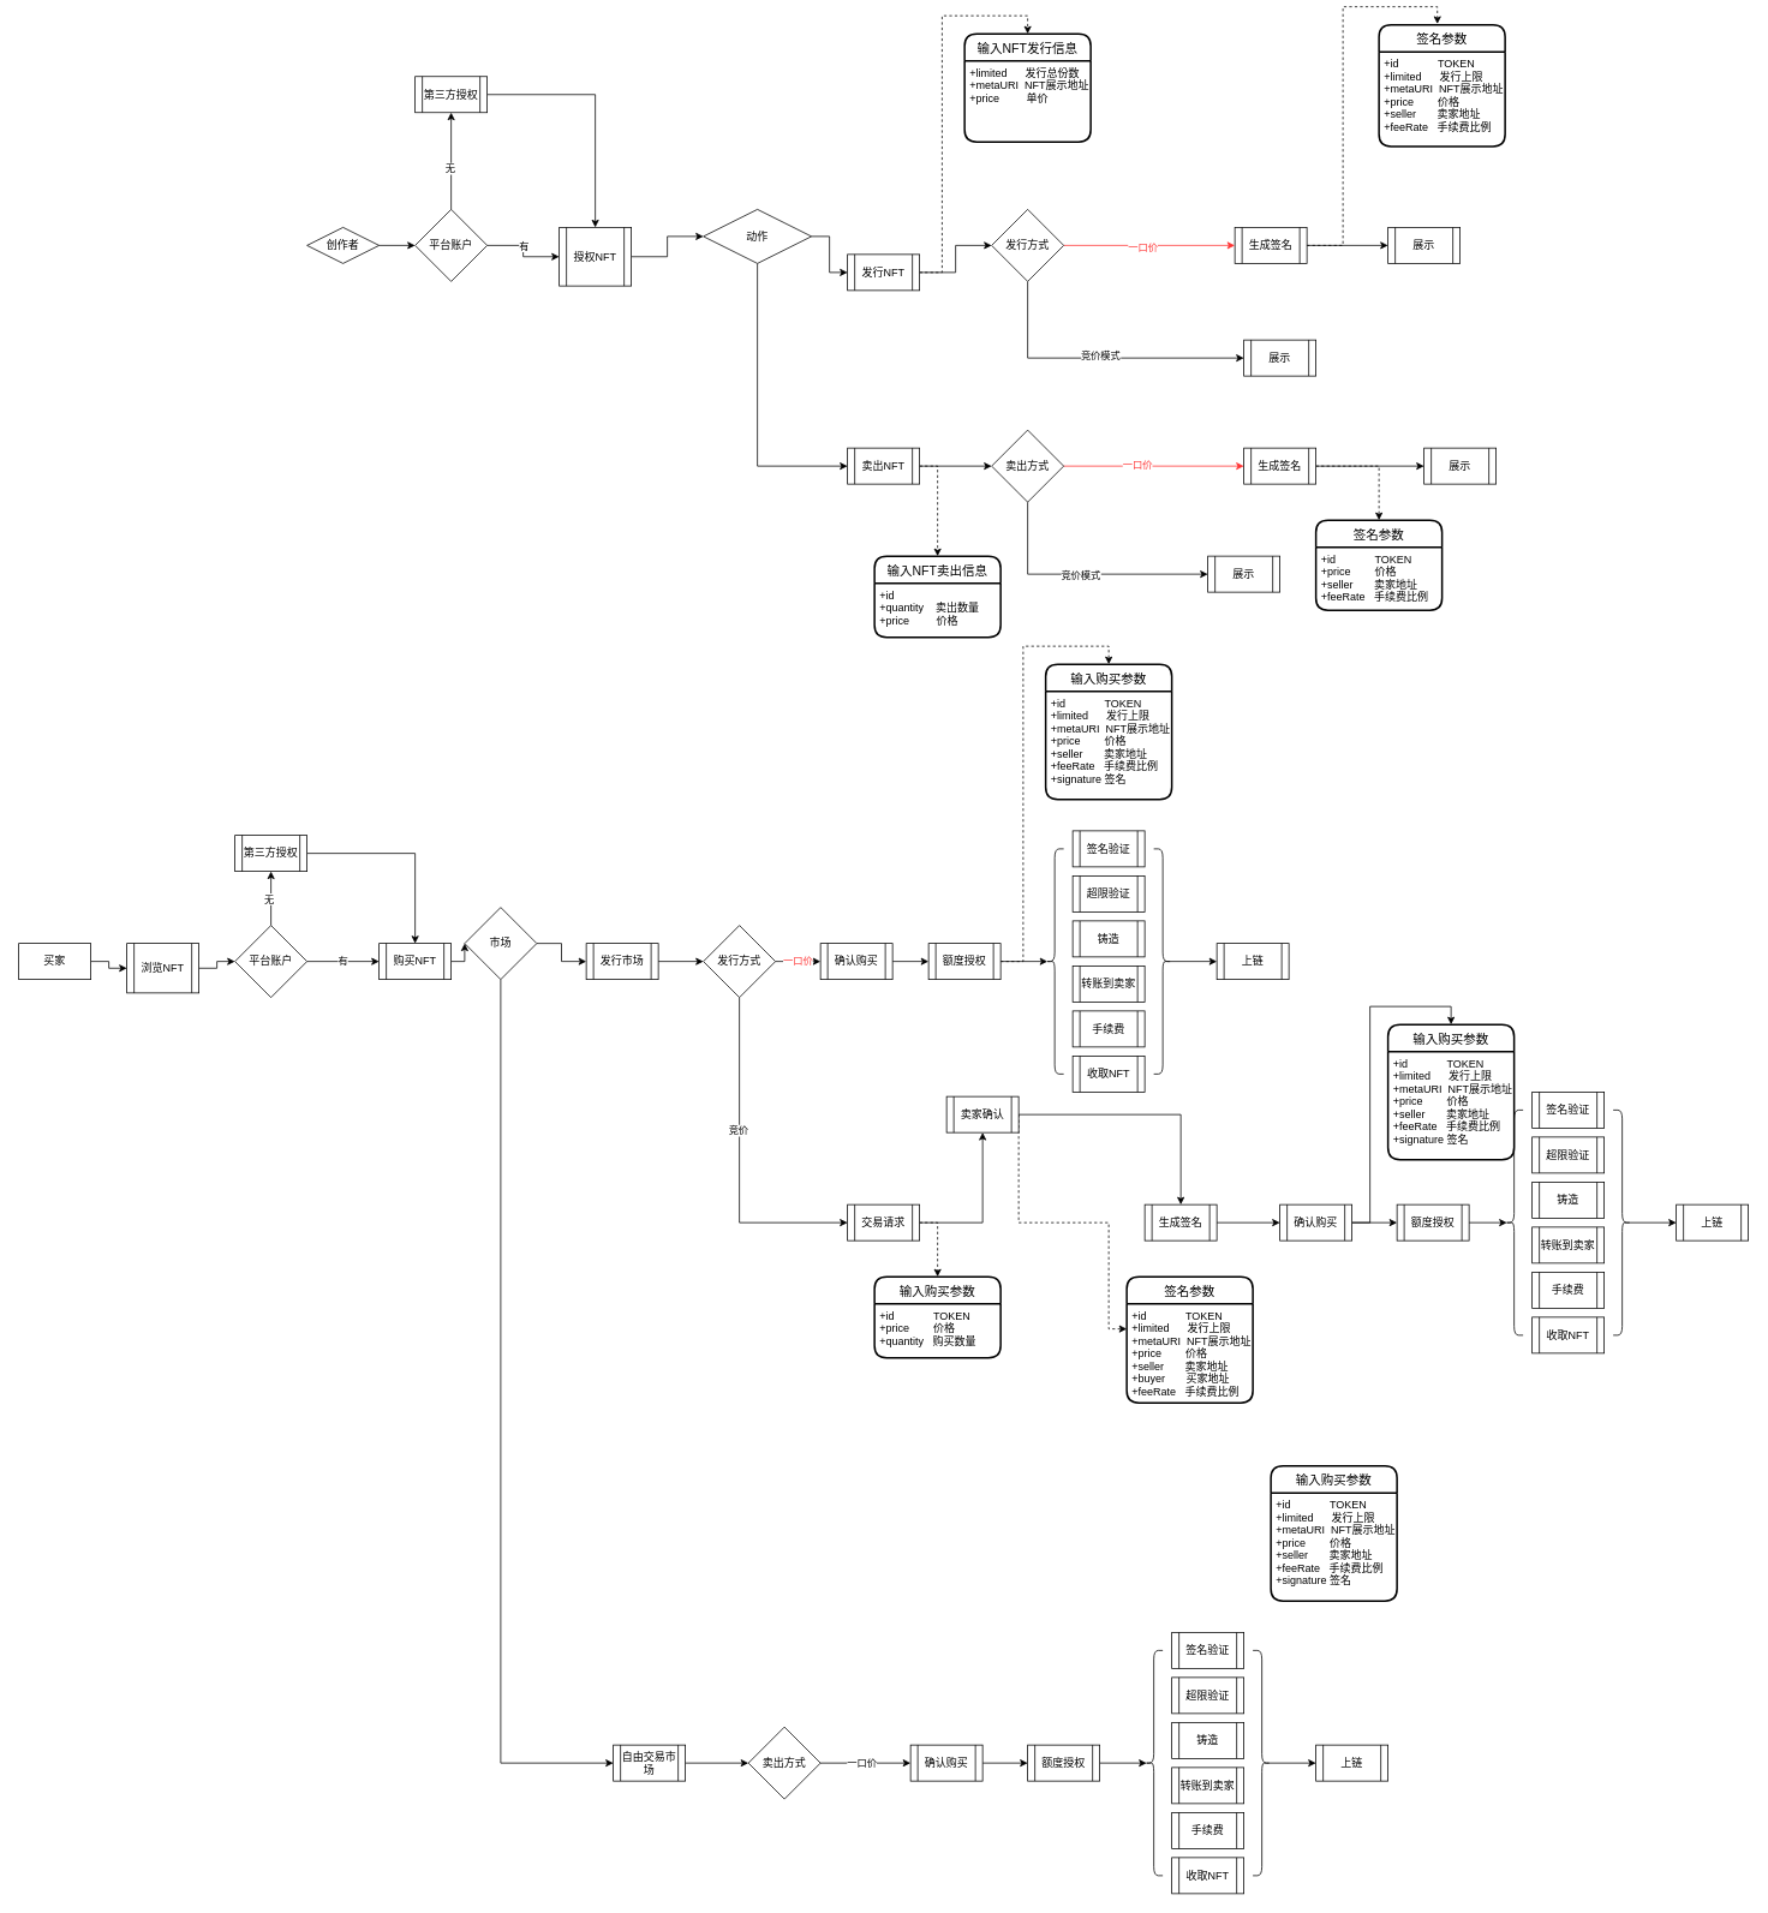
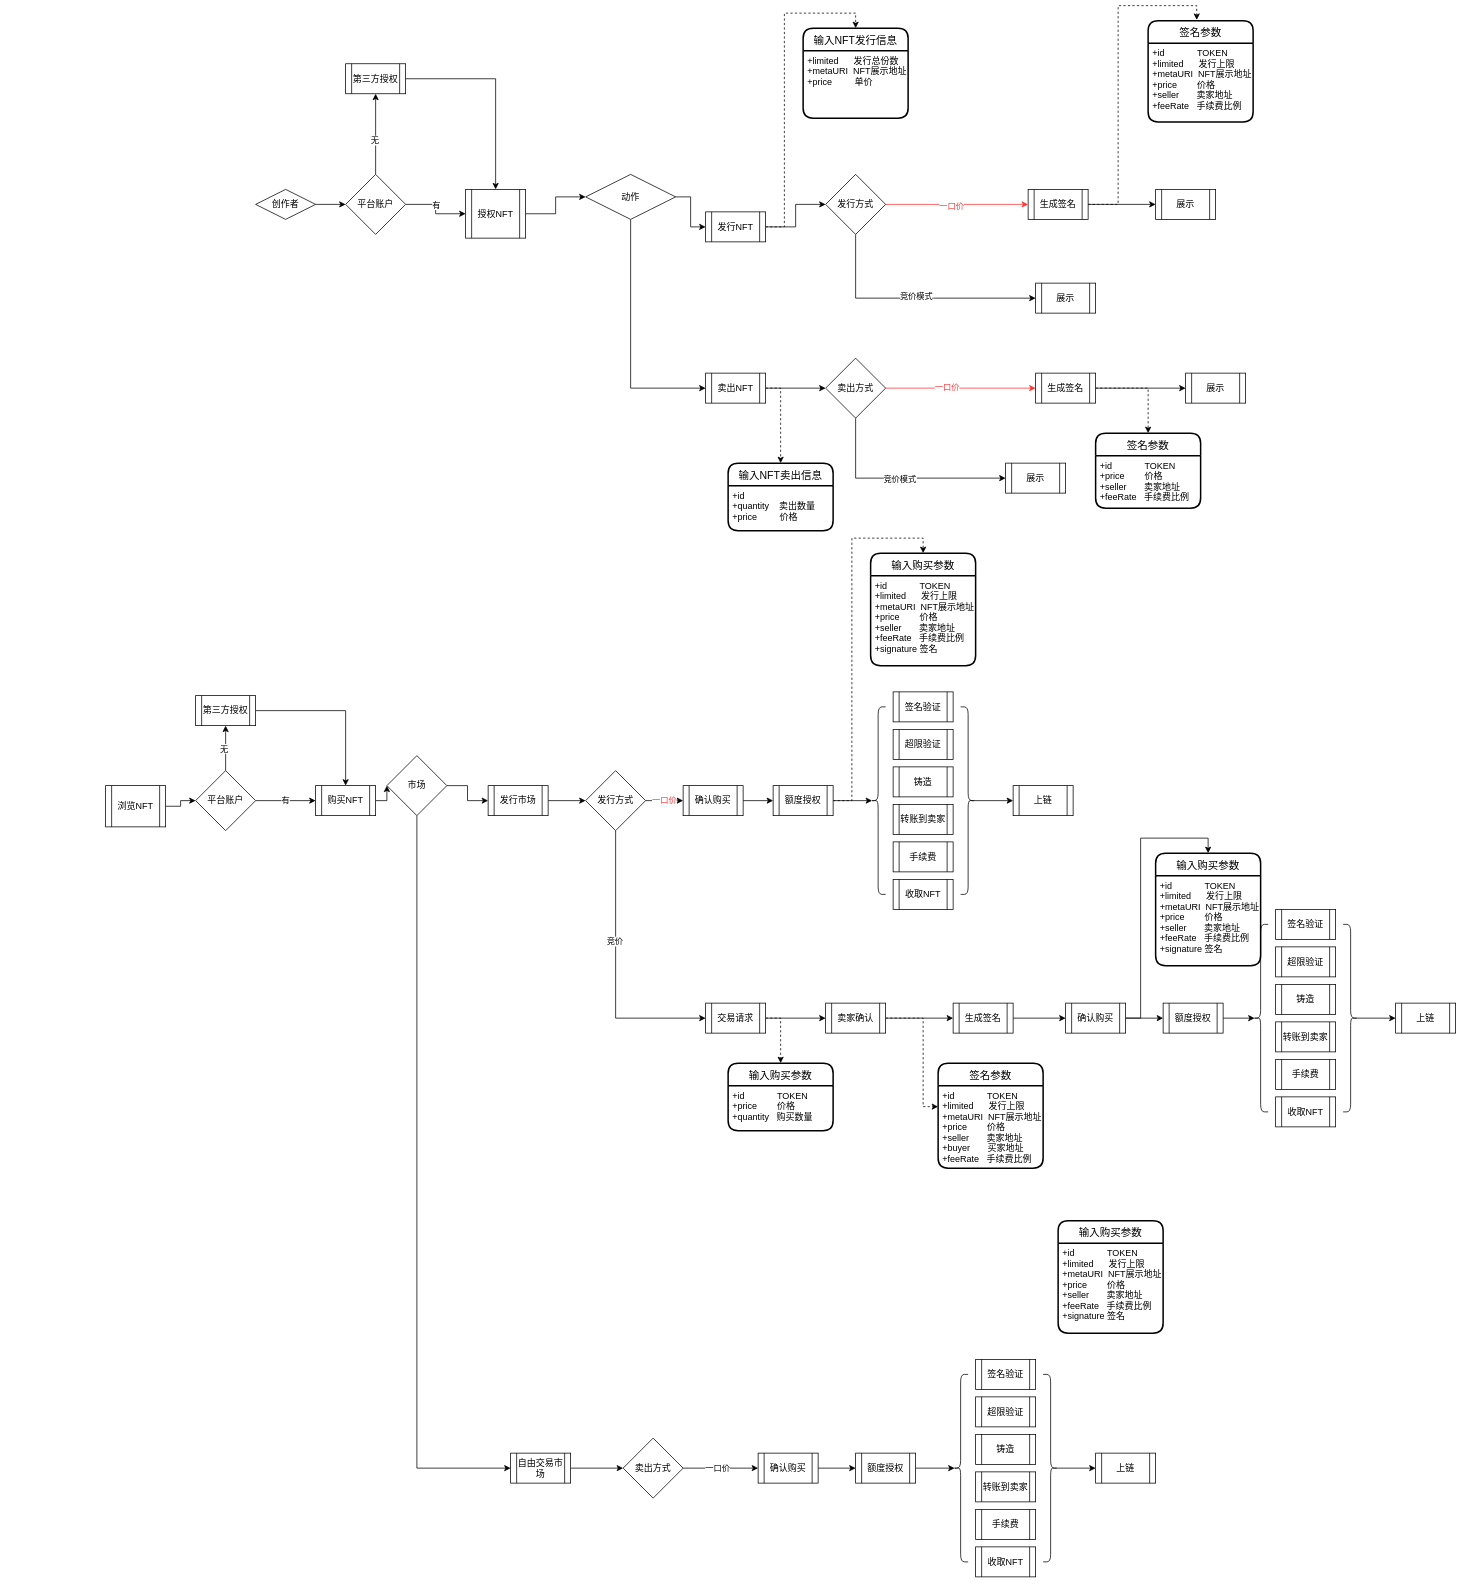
- <mxCell id="14" value="买家" style="rounded=0;whiteSpace=wrap;html=1;" vertex="1" parent="1"><mxGeometry x="20" y="1040" width="80" height="40" as="geometry" /></mxCell>
- <mxCell id="13" style="edgeStyle=orthogonalEdgeStyle;rounded=0;orthogonalLoop=1;jettySize=auto;html=1;exitX=1;exitY=0.5;exitDx=0;exitDy=0;" edge="1" parent="1" source="14" target="44"><mxGeometry relative="1" as="geometry" /></mxCell>
- <mxCell id="96" value="卖家确认" style="shape=process;whiteSpace=wrap;html=1;backgroundOutline=1;" vertex="1" parent="1"><mxGeometry x="1050" y="1210" width="80" height="40" as="geometry" /></mxCell>
+ <mxCell id="96" value="卖家确认" style="shape=process;whiteSpace=wrap;html=1;backgroundOutline=1;" vertex="1" parent="1"><mxGeometry x="1100" y="1330" width="80" height="40" as="geometry" /></mxCell>
